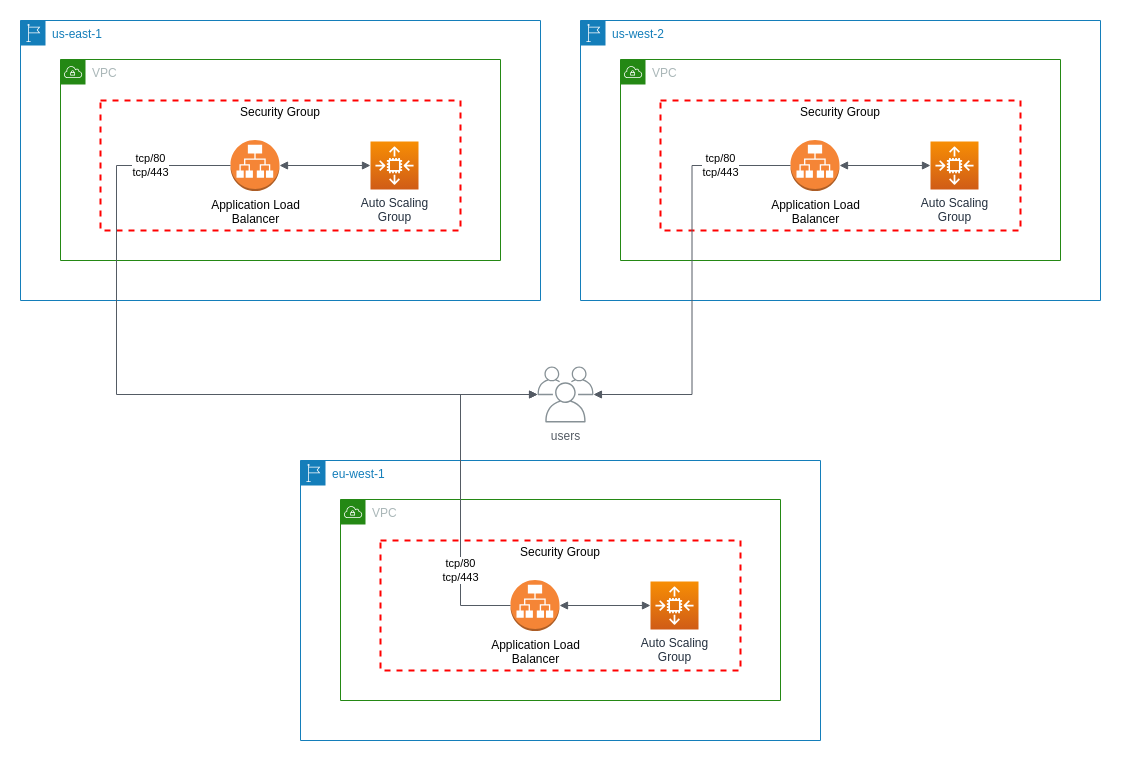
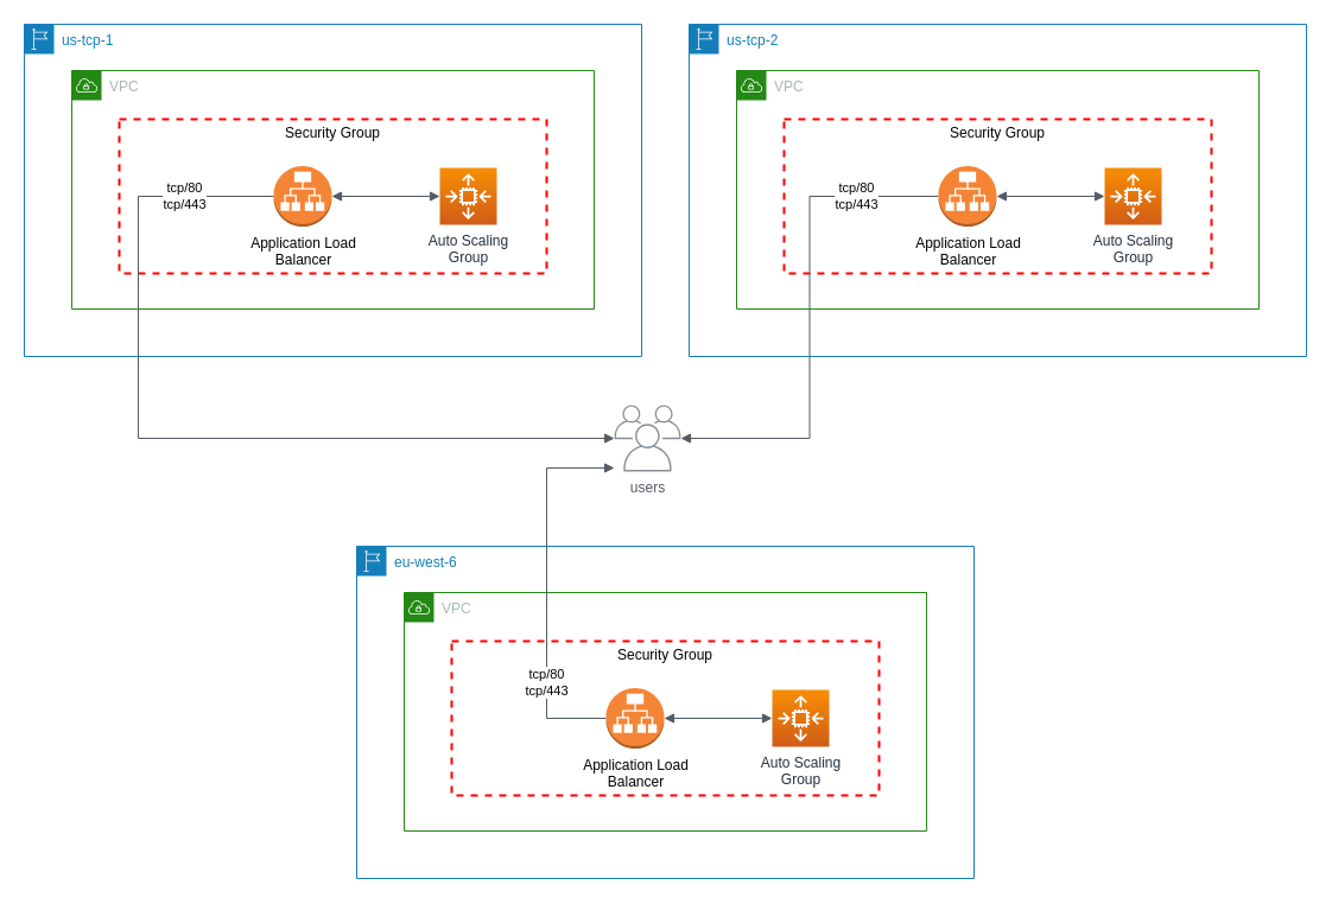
- <mxCell id="2" value="us-east-1" style="points=[[0,0],[0.25,0],[0.5,0],[0.75,0],[1,0],[1,0.25],[1,0.5],[1,0.75],[1,1],[0.75,1],[0.5,1],[0.25,1],[0,1],[0,0.75],[0,0.5],[0,0.25]];outlineConnect=0;gradientColor=none;html=1;whiteSpace=wrap;fontSize=12;fontStyle=0;shape=mxgraph.aws4.group;grIcon=mxgraph.aws4.group_region;strokeColor=#147EBA;fillColor=none;verticalAlign=top;align=left;spacingLeft=30;fontColor=#147EBA;dashed=0;" vertex="1" parent="1"><mxGeometry x="20" y="20" width="520" height="280" as="geometry" /></mxCell>
+ <mxCell id="2" value="us-tcp-1" style="points=[[0,0],[0.25,0],[0.5,0],[0.75,0],[1,0],[1,0.25],[1,0.5],[1,0.75],[1,1],[0.75,1],[0.5,1],[0.25,1],[0,1],[0,0.75],[0,0.5],[0,0.25]];outlineConnect=0;gradientColor=none;html=1;whiteSpace=wrap;fontSize=12;fontStyle=0;shape=mxgraph.aws4.group;grIcon=mxgraph.aws4.group_region;strokeColor=#147EBA;fillColor=none;verticalAlign=top;align=left;spacingLeft=30;fontColor=#147EBA;dashed=0;" vertex="1" parent="1"><mxGeometry x="20" y="20" width="520" height="280" as="geometry" /></mxCell>
- <mxCell id="8" value="us-west-2" style="points=[[0,0],[0.25,0],[0.5,0],[0.75,0],[1,0],[1,0.25],[1,0.5],[1,0.75],[1,1],[0.75,1],[0.5,1],[0.25,1],[0,1],[0,0.75],[0,0.5],[0,0.25]];outlineConnect=0;gradientColor=none;html=1;whiteSpace=wrap;fontSize=12;fontStyle=0;shape=mxgraph.aws4.group;grIcon=mxgraph.aws4.group_region;strokeColor=#147EBA;fillColor=none;verticalAlign=top;align=left;spacingLeft=30;fontColor=#147EBA;dashed=0;" vertex="1" parent="1"><mxGeometry x="580" y="20" width="520" height="280" as="geometry" /></mxCell>
+ <mxCell id="8" value="us-tcp-2" style="points=[[0,0],[0.25,0],[0.5,0],[0.75,0],[1,0],[1,0.25],[1,0.5],[1,0.75],[1,1],[0.75,1],[0.5,1],[0.25,1],[0,1],[0,0.75],[0,0.5],[0,0.25]];outlineConnect=0;gradientColor=none;html=1;whiteSpace=wrap;fontSize=12;fontStyle=0;shape=mxgraph.aws4.group;grIcon=mxgraph.aws4.group_region;strokeColor=#147EBA;fillColor=none;verticalAlign=top;align=left;spacingLeft=30;fontColor=#147EBA;dashed=0;" vertex="1" parent="1"><mxGeometry x="580" y="20" width="520" height="280" as="geometry" /></mxCell>
- <mxCell id="20" value="users" style="outlineConnect=0;gradientColor=none;fontColor=#545B64;strokeColor=none;fillColor=#879196;dashed=0;verticalLabelPosition=bottom;verticalAlign=top;align=center;html=1;fontSize=12;fontStyle=0;aspect=fixed;shape=mxgraph.aws4.illustration_users;pointerEvents=1" vertex="1" parent="1"><mxGeometry x="537" y="366" width="56" height="56" as="geometry" /></mxCell>
+ <mxCell id="20" value="users" style="outlineConnect=0;gradientColor=none;fontColor=#545B64;strokeColor=none;fillColor=#879196;dashed=0;verticalLabelPosition=bottom;verticalAlign=top;align=center;html=1;fontSize=12;fontStyle=0;aspect=fixed;shape=mxgraph.aws4.illustration_users;pointerEvents=1" vertex="1" parent="1"><mxGeometry x="517" y="341" width="56" height="56" as="geometry" /></mxCell>
- <mxCell id="14" value="eu-west-1" style="points=[[0,0],[0.25,0],[0.5,0],[0.75,0],[1,0],[1,0.25],[1,0.5],[1,0.75],[1,1],[0.75,1],[0.5,1],[0.25,1],[0,1],[0,0.75],[0,0.5],[0,0.25]];outlineConnect=0;gradientColor=none;html=1;whiteSpace=wrap;fontSize=12;fontStyle=0;shape=mxgraph.aws4.group;grIcon=mxgraph.aws4.group_region;strokeColor=#147EBA;fillColor=none;verticalAlign=top;align=left;spacingLeft=30;fontColor=#147EBA;dashed=0;" vertex="1" parent="1"><mxGeometry x="300" y="460" width="520" height="280" as="geometry" /></mxCell>
+ <mxCell id="14" value="eu-west-6" style="points=[[0,0],[0.25,0],[0.5,0],[0.75,0],[1,0],[1,0.25],[1,0.5],[1,0.75],[1,1],[0.75,1],[0.5,1],[0.25,1],[0,1],[0,0.75],[0,0.5],[0,0.25]];outlineConnect=0;gradientColor=none;html=1;whiteSpace=wrap;fontSize=12;fontStyle=0;shape=mxgraph.aws4.group;grIcon=mxgraph.aws4.group_region;strokeColor=#147EBA;fillColor=none;verticalAlign=top;align=left;spacingLeft=30;fontColor=#147EBA;dashed=0;" vertex="1" parent="1"><mxGeometry x="300" y="460" width="520" height="280" as="geometry" /></mxCell>
